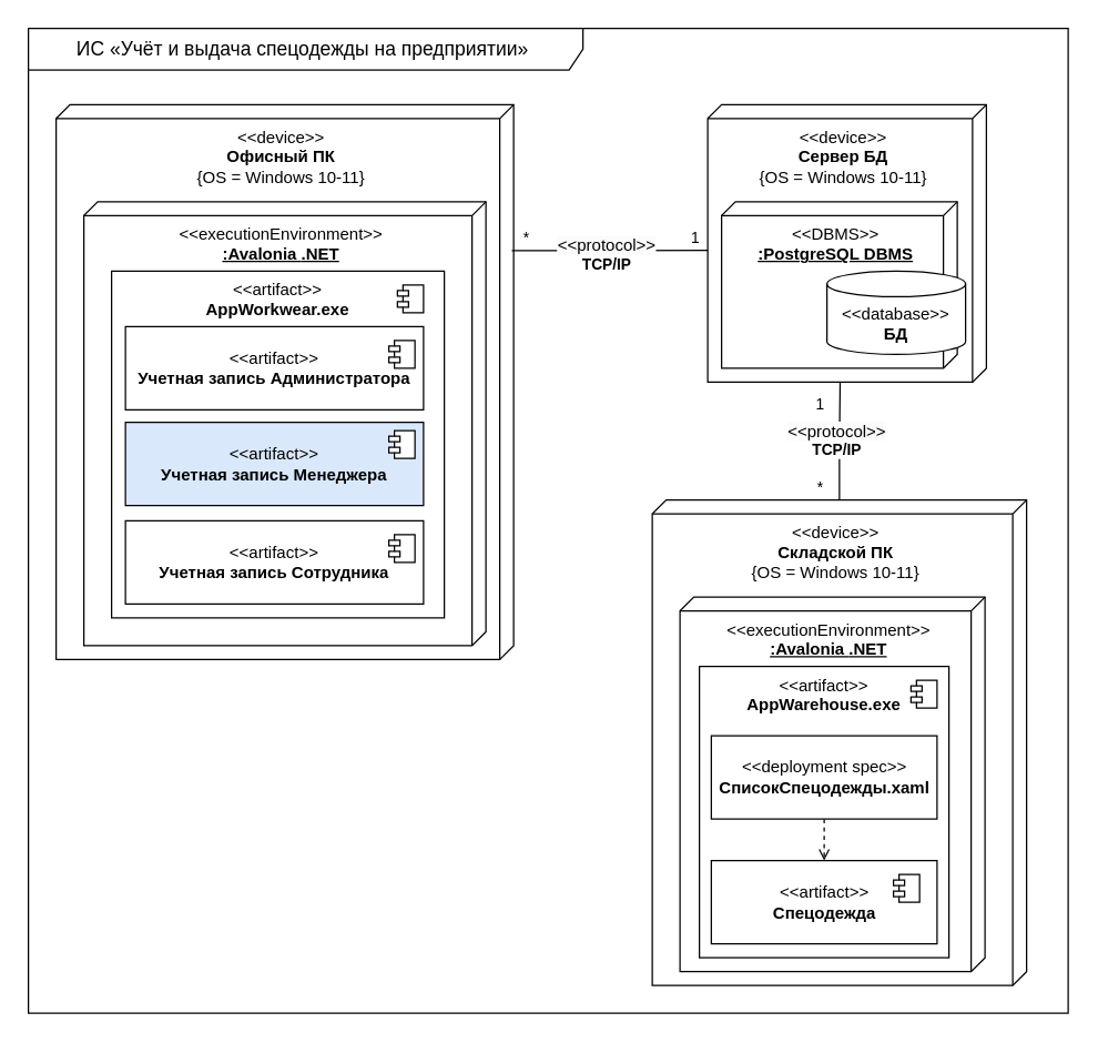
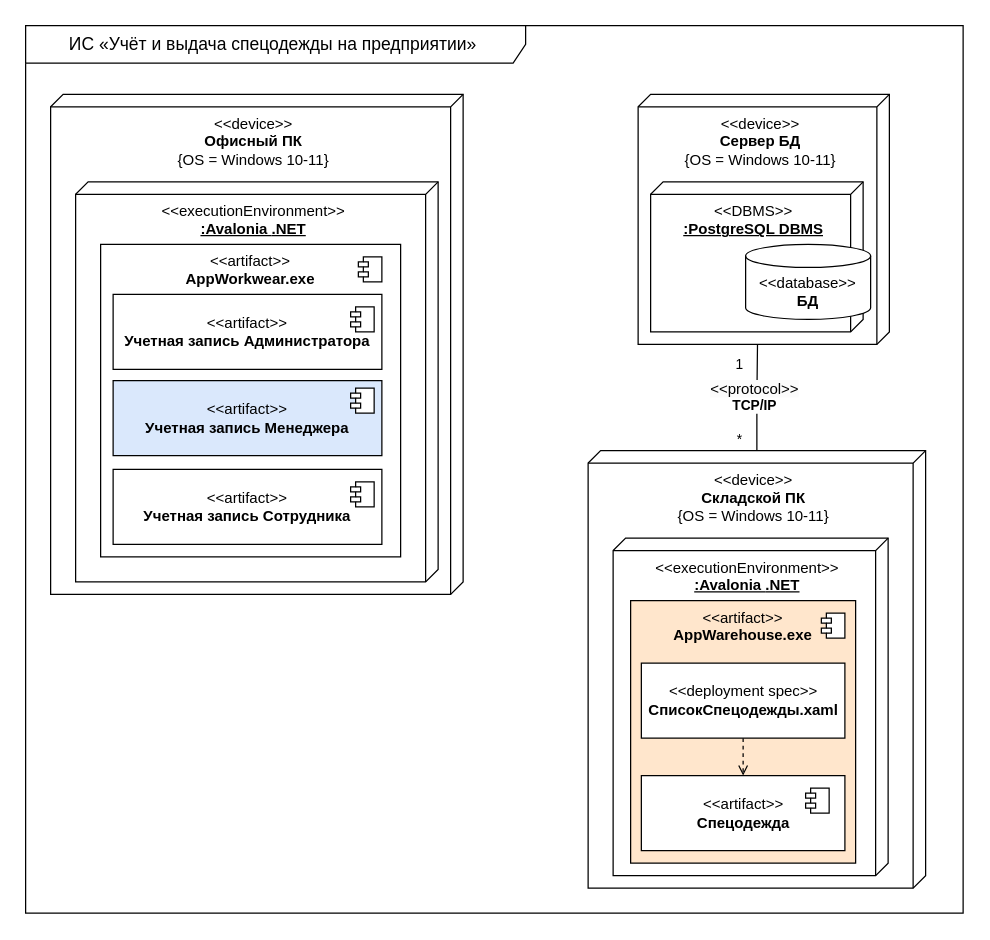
- <mxCell id="17" style="edgeStyle=orthogonalEdgeStyle;rounded=0;orthogonalLoop=1;jettySize=auto;html=1;entryX=0;entryY=0;entryDx=105;entryDy=201;entryPerimeter=0;endArrow=none;endFill=0;exitX=0.263;exitY=0.004;exitDx=0;exitDy=0;exitPerimeter=0;" edge="1" parent="2" source="3" target="14"><mxGeometry relative="1" as="geometry" /></mxCell>
- <mxCell id="18" value="&lt;div style=&quot;font-size: 12px; text-wrap: wrap; background-color: rgb(251, 251, 251);&quot;&gt;&lt;span style=&quot;text-align: left;&quot;&gt;&amp;lt;&amp;lt;protocol&lt;/span&gt;&lt;span style=&quot;text-align: left; background-color: initial;&quot;&gt;&amp;gt;&amp;gt;&lt;/span&gt;&lt;/div&gt;&lt;b&gt;TCP/IP&lt;/b&gt;" style="edgeLabel;html=1;align=center;verticalAlign=middle;resizable=0;points=[];" vertex="1" connectable="0" parent="17"><mxGeometry x="-0.04" y="-2" relative="1" as="geometry"><mxPoint as="offset" /></mxGeometry></mxCell>
- <mxCell id="19" value="1" style="edgeLabel;html=1;align=center;verticalAlign=middle;resizable=0;points=[];" vertex="1" connectable="0" parent="17"><mxGeometry x="0.793" relative="1" as="geometry"><mxPoint x="5" y="-10" as="offset" /></mxGeometry></mxCell>
- <mxCell id="20" value="*" style="edgeLabel;html=1;align=center;verticalAlign=middle;resizable=0;points=[];" vertex="1" connectable="0" parent="17"><mxGeometry x="-0.864" y="-1" relative="1" as="geometry"><mxPoint y="-11" as="offset" /></mxGeometry></mxCell>
- <mxCell id="30" value="&lt;div&gt;&lt;span style=&quot;text-align: left;&quot;&gt;&amp;lt;&amp;lt;artifact&amp;gt;&amp;gt;&lt;/span&gt;&lt;span style=&quot;background-color: initial;&quot;&gt;&lt;br&gt;&lt;/span&gt;&lt;/div&gt;&lt;div&gt;&lt;b&gt;AppWarehouse.exe&lt;/b&gt;&lt;/div&gt;" style="html=1;align=center;verticalAlign=top;dashed=0;whiteSpace=wrap;" vertex="1" parent="29"><mxGeometry width="180" height="210" as="geometry" /></mxCell>
+ <mxCell id="30" value="&lt;div&gt;&lt;span style=&quot;text-align: left;&quot;&gt;&amp;lt;&amp;lt;artifact&amp;gt;&amp;gt;&lt;/span&gt;&lt;span style=&quot;background-color: initial;&quot;&gt;&lt;br&gt;&lt;/span&gt;&lt;/div&gt;&lt;div&gt;&lt;b&gt;AppWarehouse.exe&lt;/b&gt;&lt;/div&gt;" style="html=1;align=center;verticalAlign=top;dashed=0;whiteSpace=wrap;fillColor=#ffe6cc;" vertex="1" parent="29"><mxGeometry width="180" height="210" as="geometry" /></mxCell>
